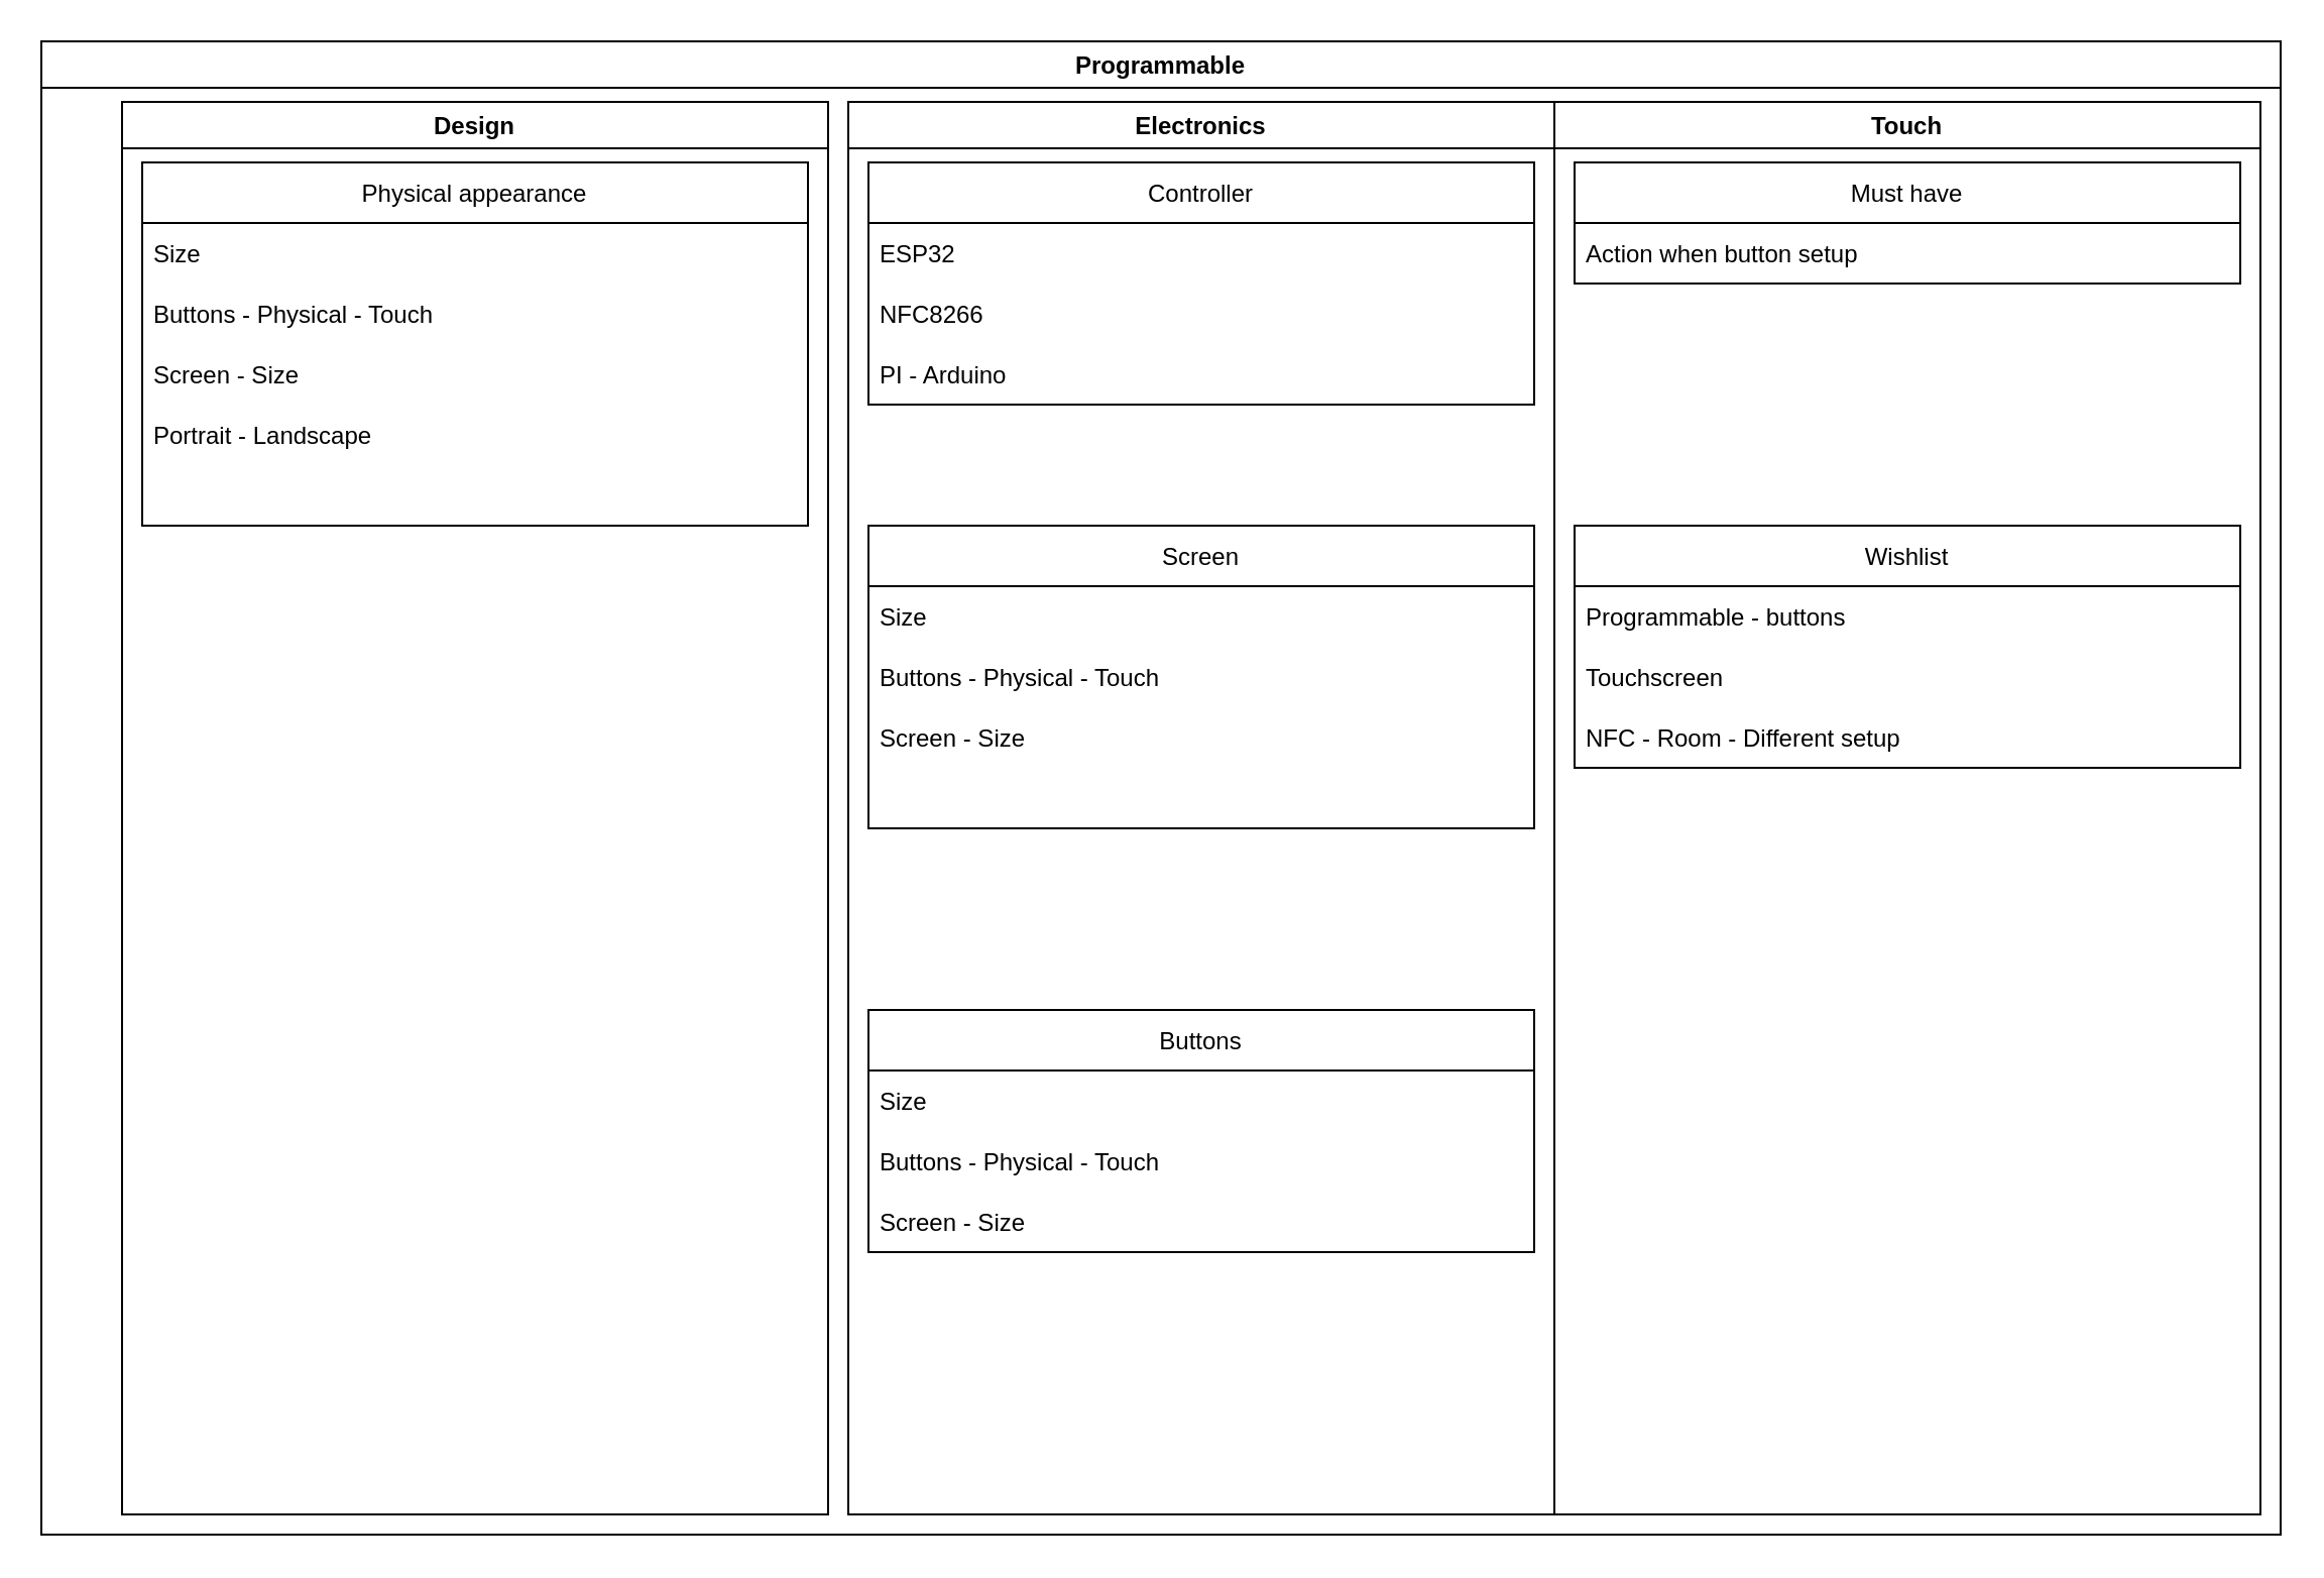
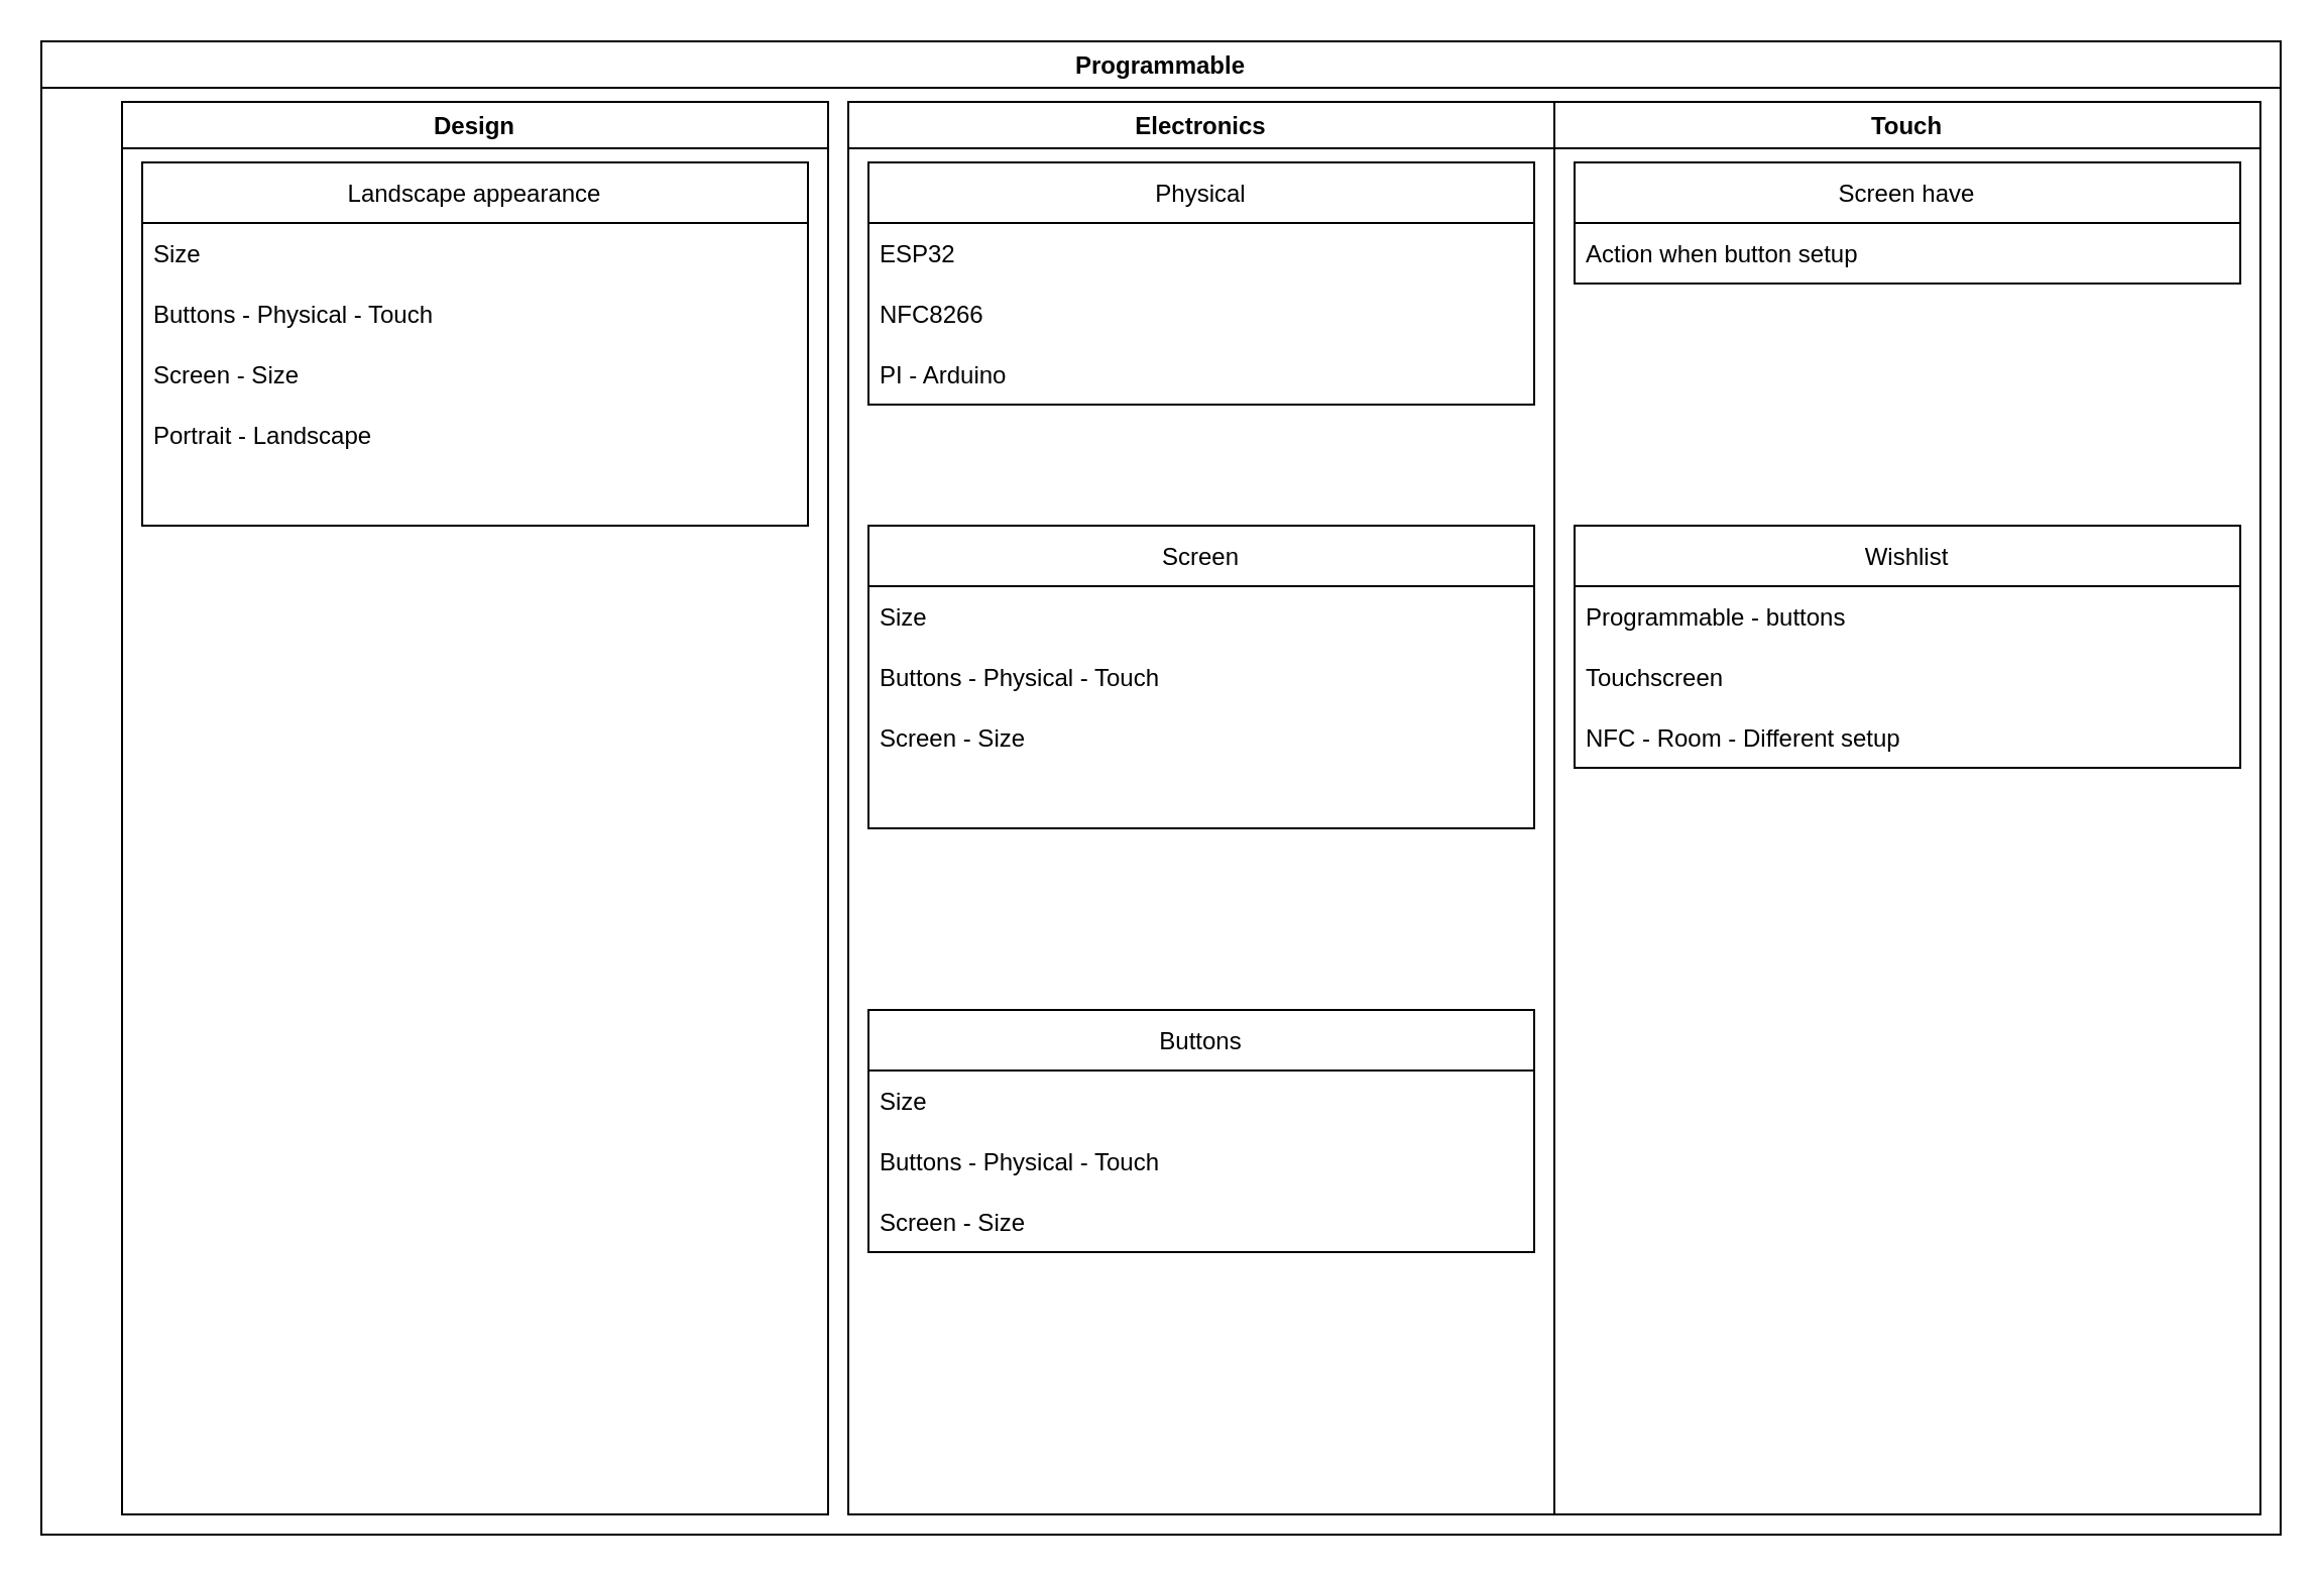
- <mxCell id="4" value="Physical appearance" style="swimlane;fontStyle=0;childLayout=stackLayout;horizontal=1;startSize=30;horizontalStack=0;resizeParent=1;resizeParentMax=0;resizeLast=0;collapsible=1;marginBottom=0;glass=0;" parent="3" vertex="1"><mxGeometry x="10" y="30" width="330" height="180" as="geometry" /></mxCell>
+ <mxCell id="4" value="Landscape appearance" style="swimlane;fontStyle=0;childLayout=stackLayout;horizontal=1;startSize=30;horizontalStack=0;resizeParent=1;resizeParentMax=0;resizeLast=0;collapsible=1;marginBottom=0;glass=0;" parent="3" vertex="1"><mxGeometry x="10" y="30" width="330" height="180" as="geometry" /></mxCell>
- <mxCell id="23" value="Controller" style="swimlane;fontStyle=0;childLayout=stackLayout;horizontal=1;startSize=30;horizontalStack=0;resizeParent=1;resizeParentMax=0;resizeLast=0;collapsible=1;marginBottom=0;glass=0;" parent="1" vertex="1"><mxGeometry x="430" y="80" width="330" height="120" as="geometry" /></mxCell>
+ <mxCell id="23" value="Physical" style="swimlane;fontStyle=0;childLayout=stackLayout;horizontal=1;startSize=30;horizontalStack=0;resizeParent=1;resizeParentMax=0;resizeLast=0;collapsible=1;marginBottom=0;glass=0;" parent="1" vertex="1"><mxGeometry x="430" y="80" width="330" height="120" as="geometry" /></mxCell>
- <mxCell id="21" value="Must have" style="swimlane;fontStyle=0;childLayout=stackLayout;horizontal=1;startSize=30;horizontalStack=0;resizeParent=1;resizeParentMax=0;resizeLast=0;collapsible=1;marginBottom=0;glass=0;" parent="20" vertex="1"><mxGeometry x="10" y="30" width="330" height="60" as="geometry" /></mxCell>
+ <mxCell id="21" value="Screen have" style="swimlane;fontStyle=0;childLayout=stackLayout;horizontal=1;startSize=30;horizontalStack=0;resizeParent=1;resizeParentMax=0;resizeLast=0;collapsible=1;marginBottom=0;glass=0;" parent="20" vertex="1"><mxGeometry x="10" y="30" width="330" height="60" as="geometry" /></mxCell>
